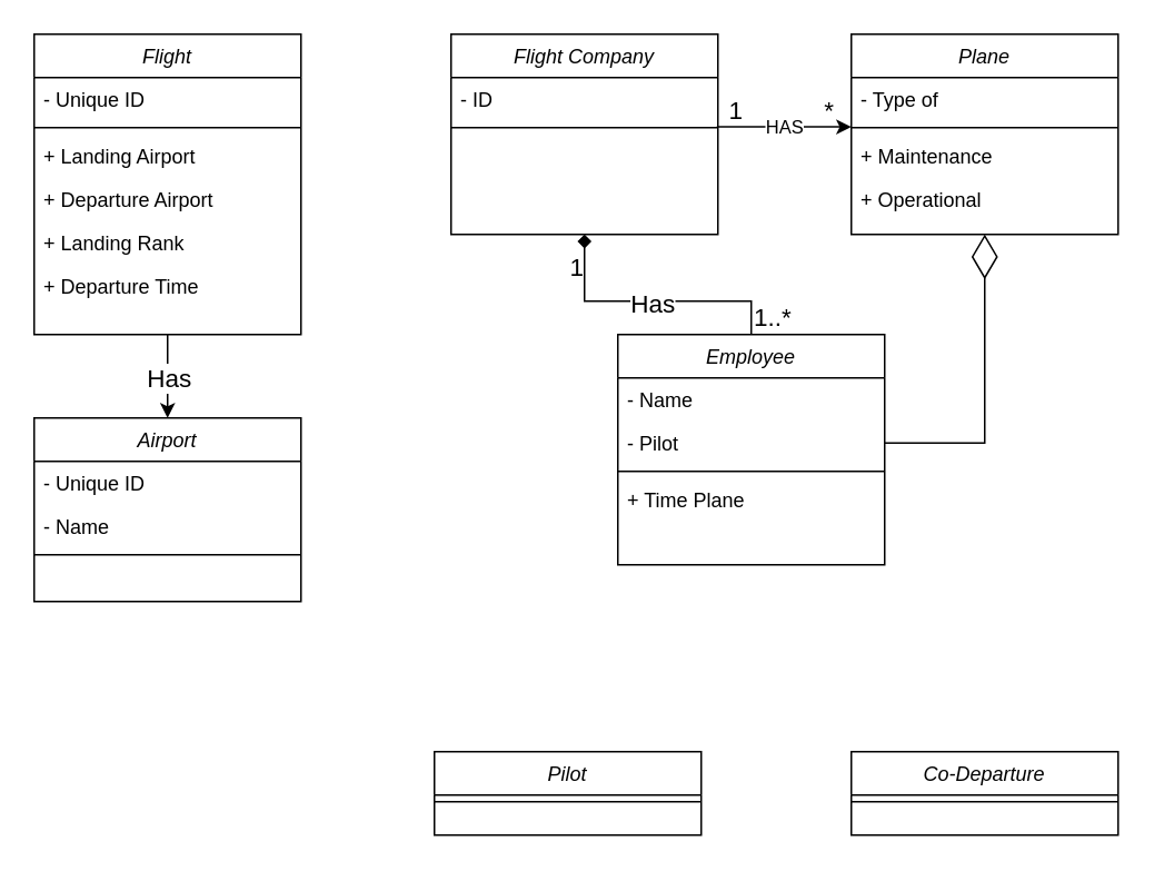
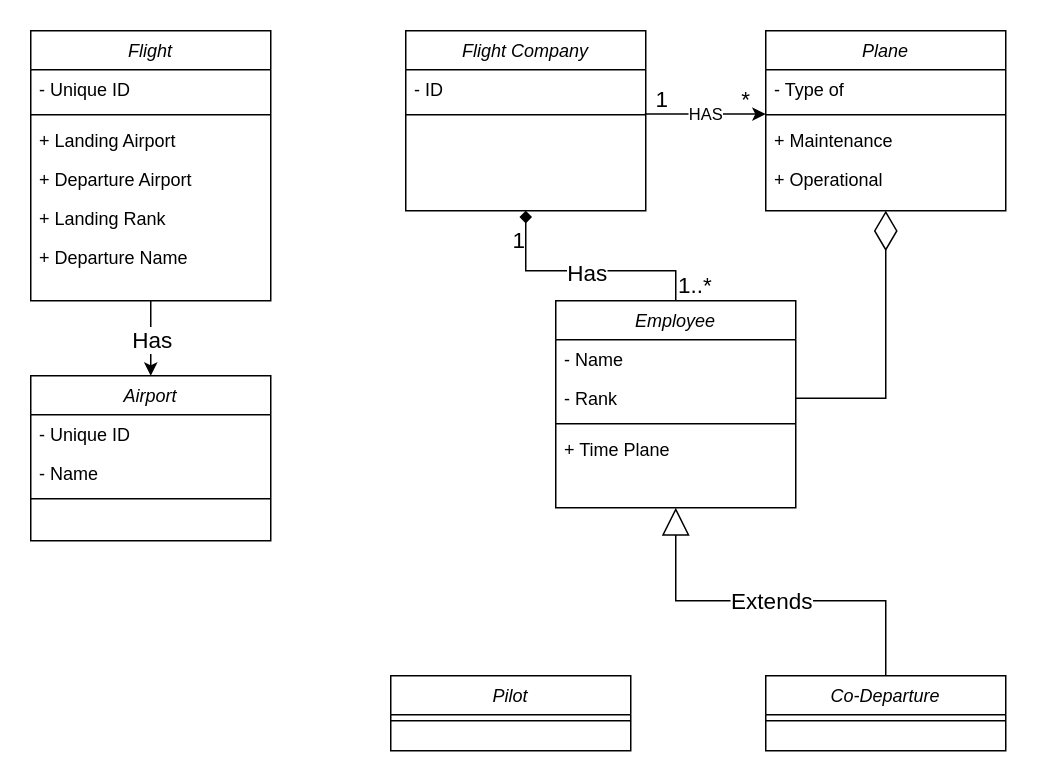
- <mxCell id="18" value="+ Departure Time" style="text;align=left;verticalAlign=top;spacingLeft=4;spacingRight=4;overflow=hidden;rotatable=0;points=[[0,0.5],[1,0.5]];portConstraint=eastwest;" vertex="1" parent="12"><mxGeometry y="138" width="160" height="26" as="geometry" /></mxCell>
+ <mxCell id="18" value="+ Departure Name" style="text;align=left;verticalAlign=top;spacingLeft=4;spacingRight=4;overflow=hidden;rotatable=0;points=[[0,0.5],[1,0.5]];portConstraint=eastwest;" vertex="1" parent="12"><mxGeometry y="138" width="160" height="26" as="geometry" /></mxCell>
- <mxCell id="27" value="- Pilot" style="text;align=left;verticalAlign=top;spacingLeft=4;spacingRight=4;overflow=hidden;rotatable=0;points=[[0,0.5],[1,0.5]];portConstraint=eastwest;rounded=0;shadow=0;html=0;" vertex="1" parent="25"><mxGeometry y="52" width="160" height="26" as="geometry" /></mxCell>
+ <mxCell id="27" value="- Rank" style="text;align=left;verticalAlign=top;spacingLeft=4;spacingRight=4;overflow=hidden;rotatable=0;points=[[0,0.5],[1,0.5]];portConstraint=eastwest;rounded=0;shadow=0;html=0;" vertex="1" parent="25"><mxGeometry y="52" width="160" height="26" as="geometry" /></mxCell>
+ <mxCell id="34" value="Extends" style="endArrow=block;endSize=16;endFill=0;html=1;rounded=0;fontSize=15;exitX=0.5;exitY=0;exitDx=0;exitDy=0;entryX=0.5;entryY=1;entryDx=0;entryDy=0;" edge="1" parent="1" source="23" target="25"><mxGeometry width="160" relative="1" as="geometry"><mxPoint x="510" y="500" as="sourcePoint" /><mxPoint x="670" y="500" as="targetPoint" /><Array as="points"><mxPoint x="590" y="400" /><mxPoint x="450" y="400" /></Array></mxGeometry></mxCell>
